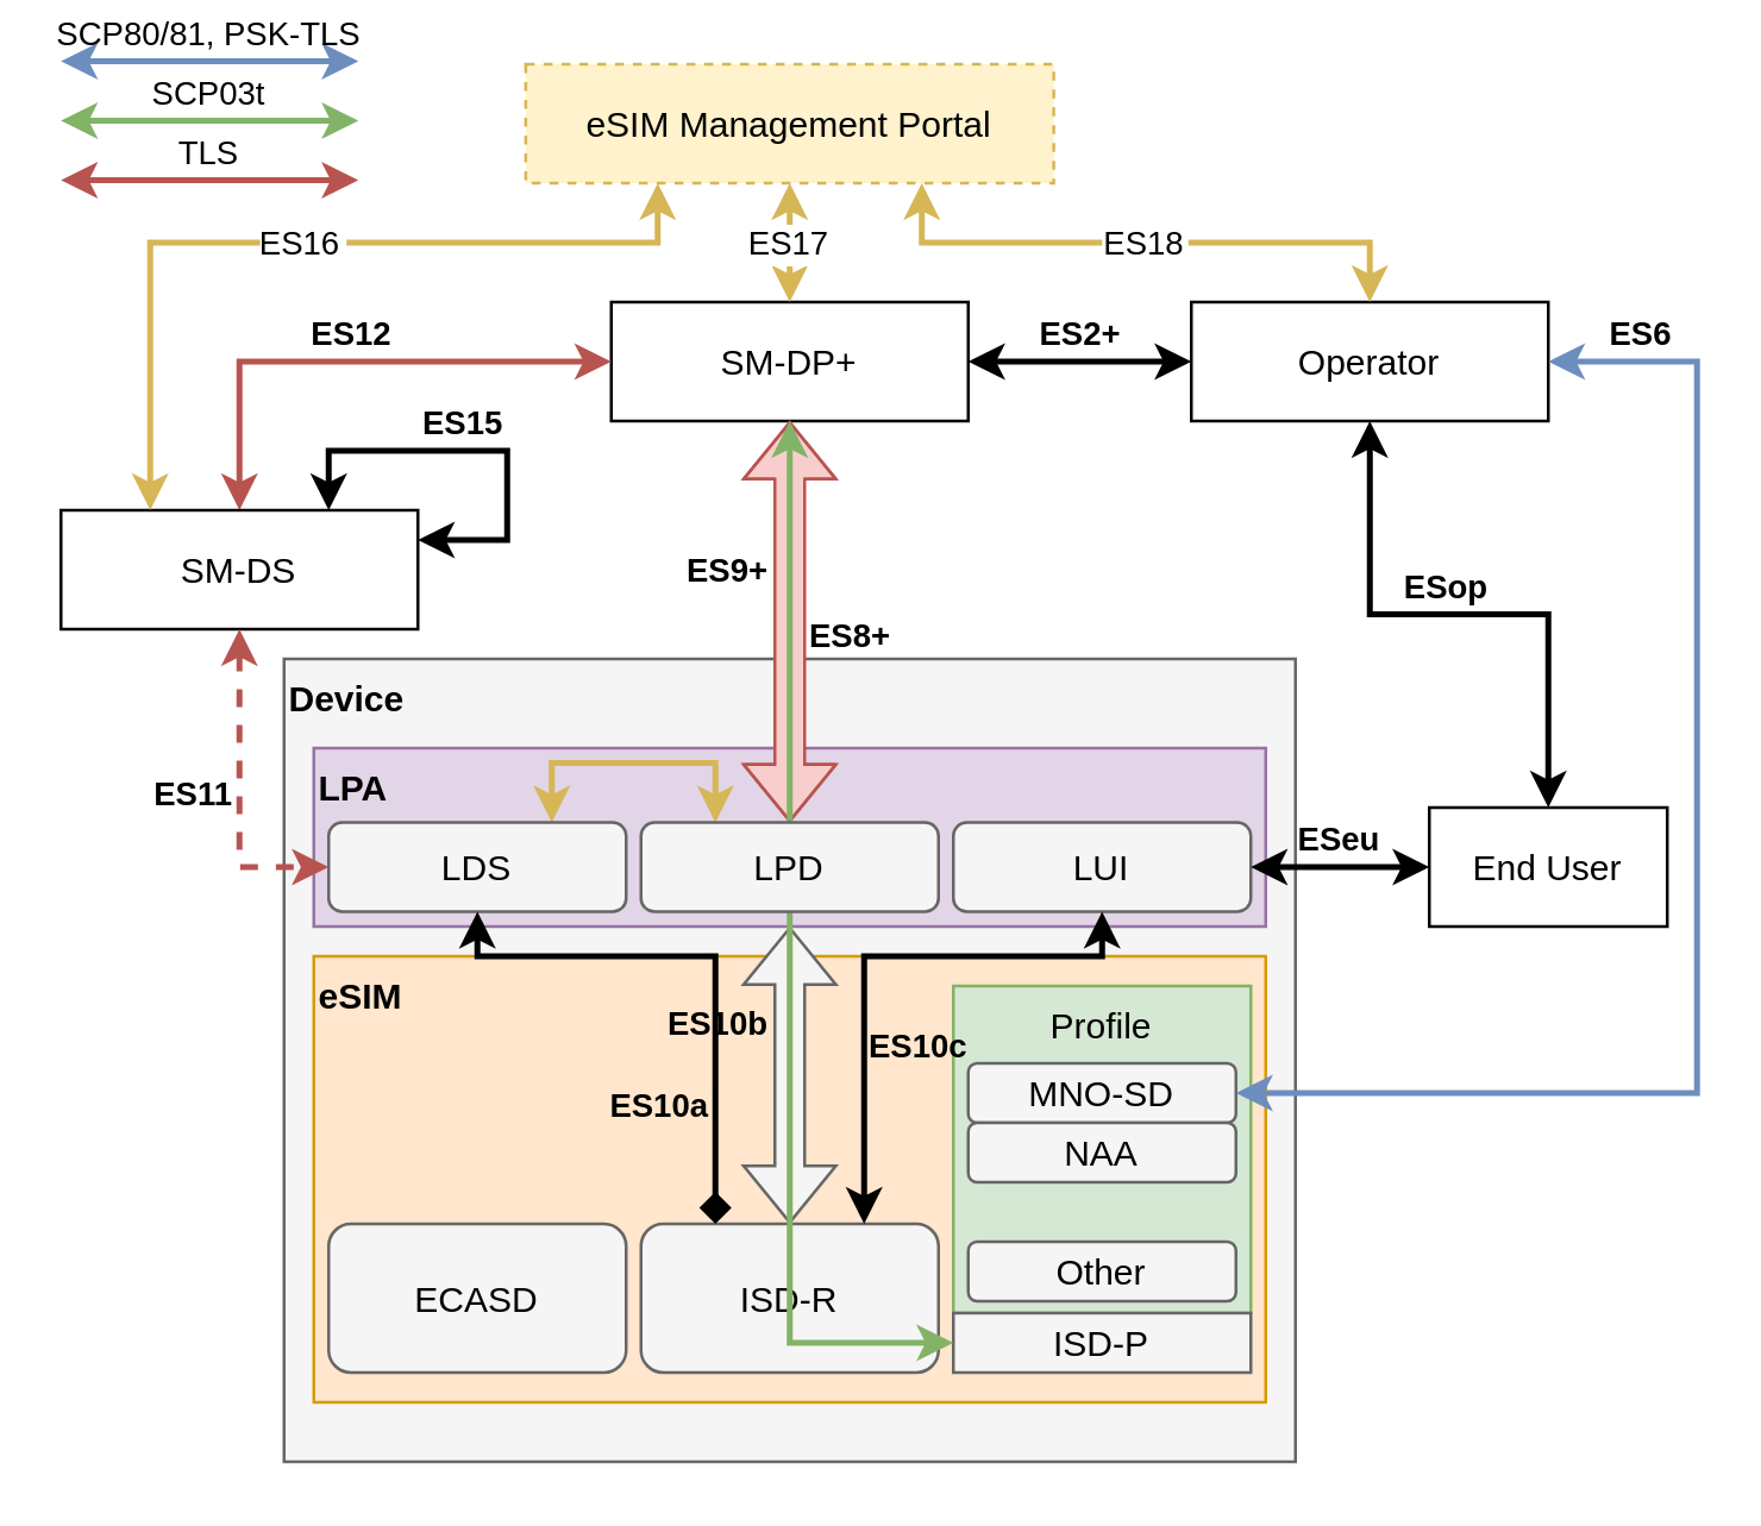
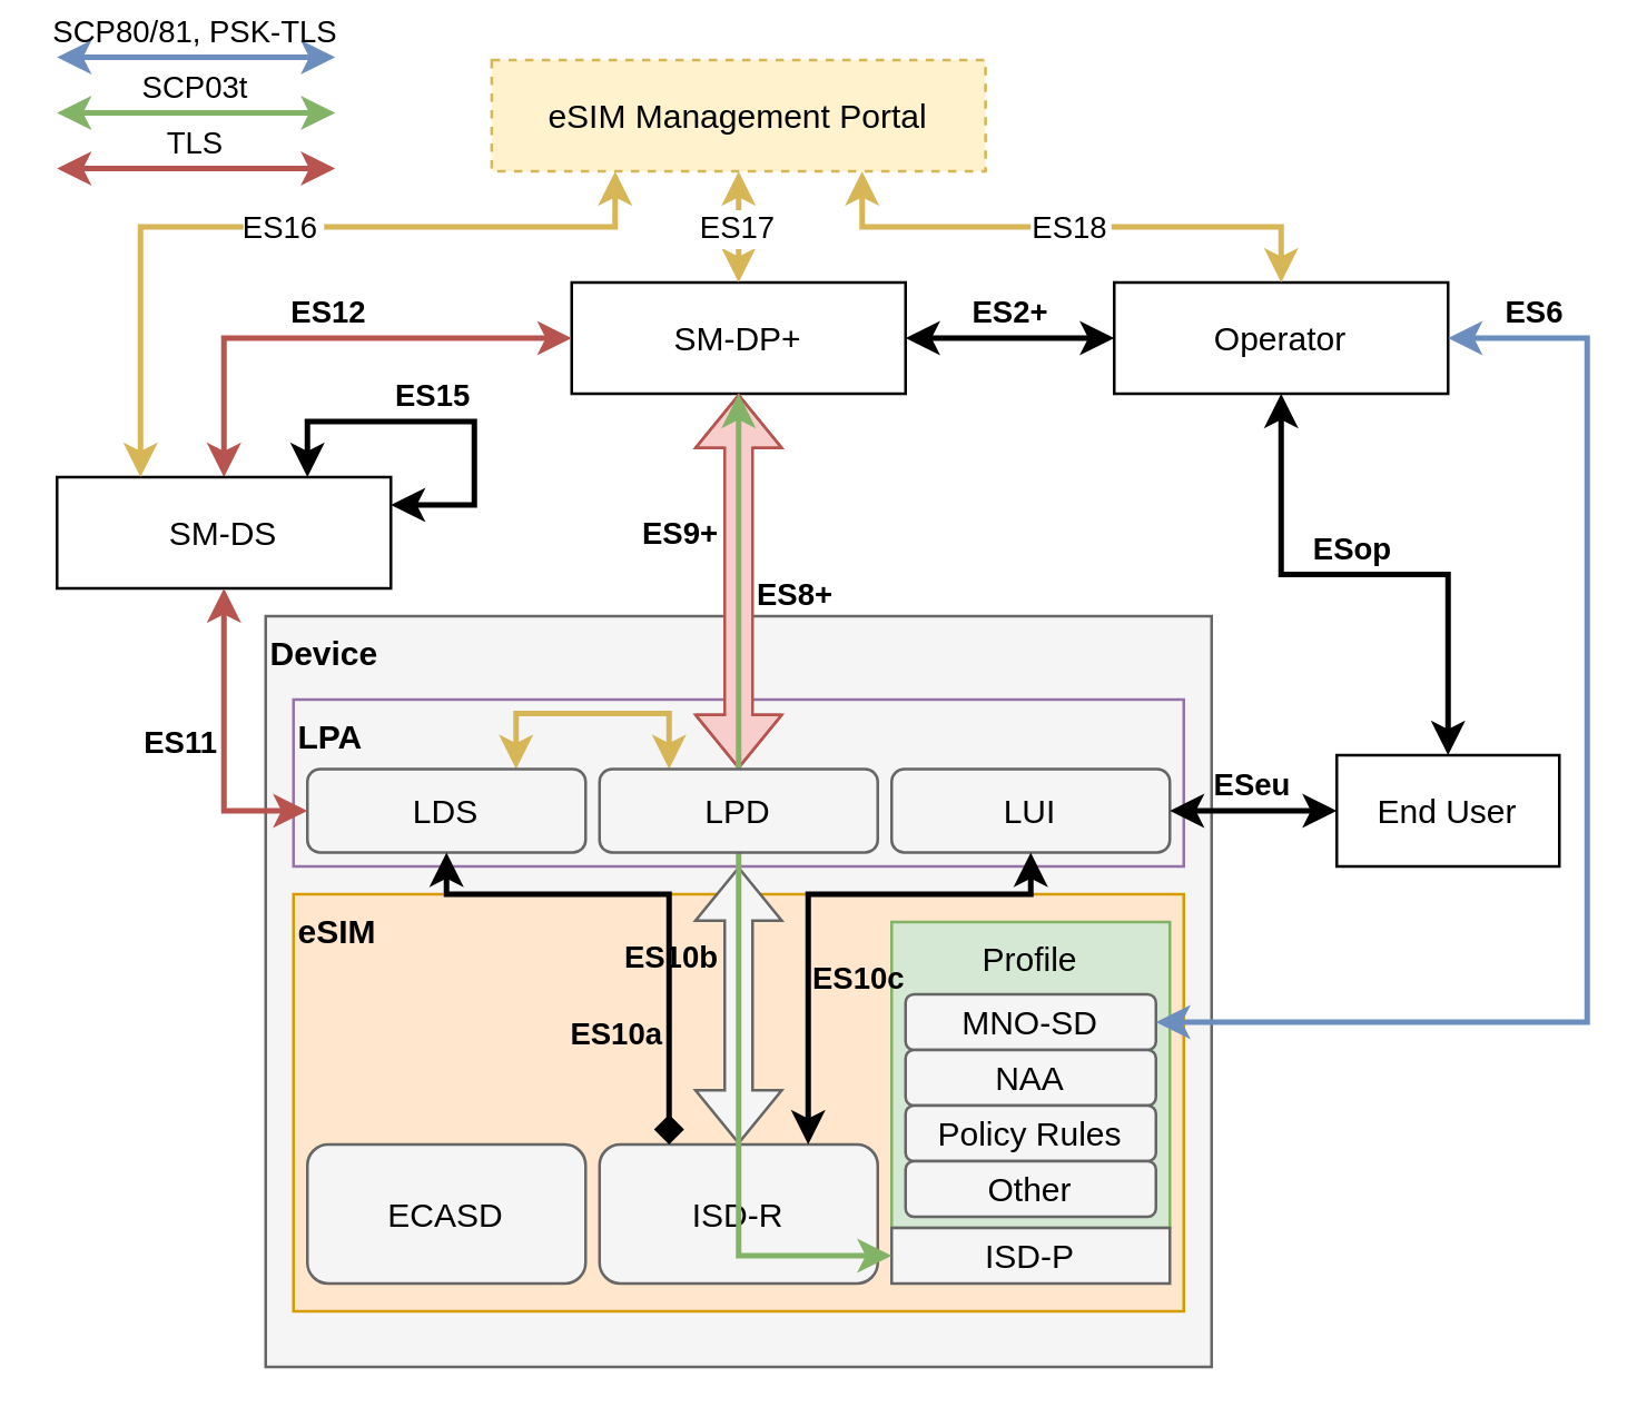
- <mxCell id="23" value="LPA" style="rounded=0;fillColor=#e1d5e7;strokeColor=#9673a6;verticalAlign=top;align=left;fontStyle=1;labelBackgroundColor=none;fontColor=default;" vertex="1" parent="1"><mxGeometry x="105" y="251" width="320" height="60" as="geometry" /></mxCell>
+ <mxCell id="23" value="LPA" style="rounded=0;fillColor=#f5f5f5;strokeColor=#9673a6;verticalAlign=top;align=left;fontStyle=1;labelBackgroundColor=none;fontColor=default;" vertex="1" parent="1"><mxGeometry x="105" y="251" width="320" height="60" as="geometry" /></mxCell>
- <mxCell id="33" value="ES11" style="edgeStyle=orthogonalEdgeStyle;rounded=0;orthogonalLoop=1;jettySize=auto;exitX=0.5;exitY=1;exitDx=0;exitDy=0;entryX=0;entryY=0.5;entryDx=0;entryDy=0;startArrow=classic;startFill=1;fillColor=#f8cecc;strokeColor=#b85450;align=right;strokeWidth=2;labelBackgroundColor=none;verticalAlign=middle;fontStyle=1;fontColor=default;dashed=1;" edge="1" parent="1" source="5" target="25"><mxGeometry relative="1" as="geometry" /></mxCell>
+ <mxCell id="33" value="ES11" style="edgeStyle=orthogonalEdgeStyle;rounded=0;orthogonalLoop=1;jettySize=auto;exitX=0.5;exitY=1;exitDx=0;exitDy=0;entryX=0;entryY=0.5;entryDx=0;entryDy=0;startArrow=classic;startFill=1;fillColor=#f8cecc;strokeColor=#b85450;align=right;strokeWidth=2;labelBackgroundColor=none;verticalAlign=middle;fontStyle=1;fontColor=default;" edge="1" parent="1" source="5" target="25"><mxGeometry relative="1" as="geometry" /></mxCell>
+ <mxCell id="20" value="Policy Rules" style="rounded=1;fillColor=#f5f5f5;fontColor=default;strokeColor=#666666;labelBackgroundColor=none;" vertex="1" parent="1"><mxGeometry x="325" y="397" width="90" height="20" as="geometry" /></mxCell>
